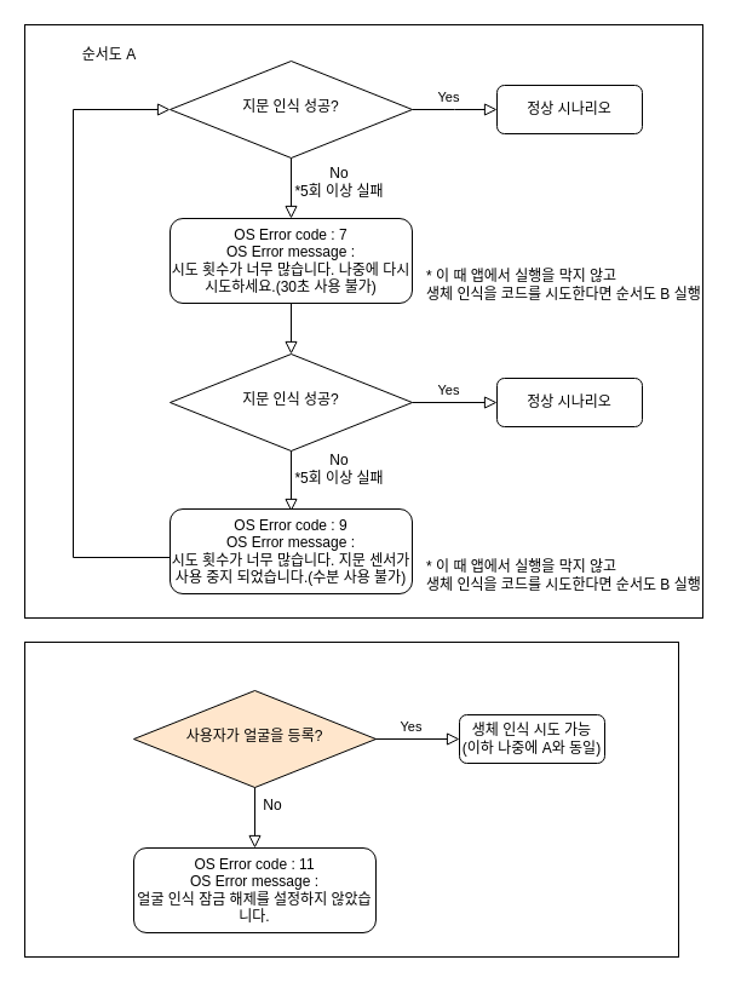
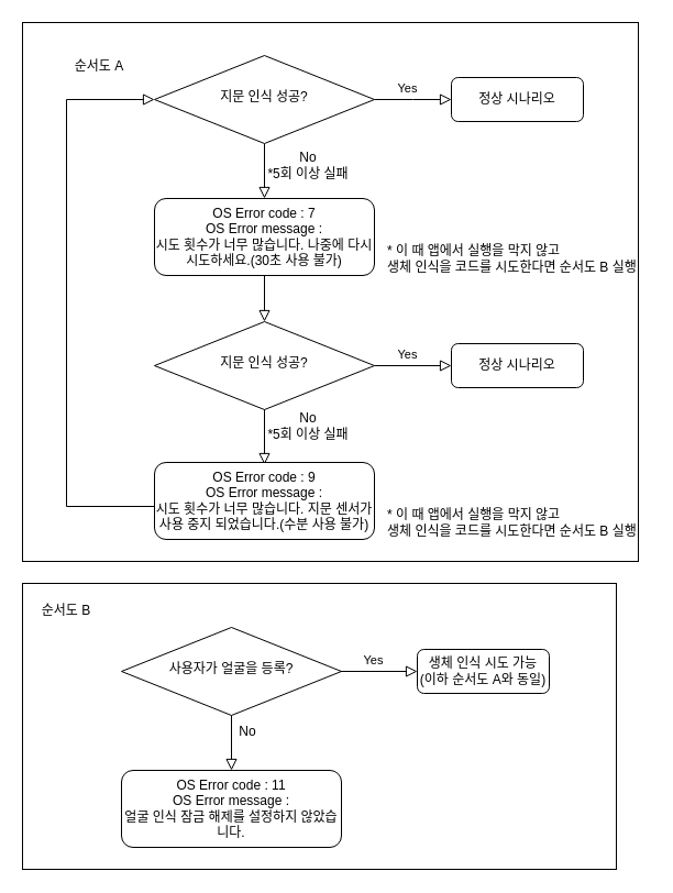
- <mxCell id="18" value="순서도 A" style="text;html=1;strokeColor=none;fillColor=none;align=center;verticalAlign=middle;whiteSpace=wrap;rounded=0;" vertex="1" parent="1"><mxGeometry x="60" y="30" width="60" height="30" as="geometry" /></mxCell>
+ <mxCell id="18" value="순서도 A" style="text;html=1;strokeColor=none;fillColor=none;align=center;verticalAlign=middle;whiteSpace=wrap;rounded=0;" vertex="1" parent="1"><mxGeometry x="60" y="45" width="60" height="30" as="geometry" /></mxCell>
+ <mxCell id="19" value="순서도 B" style="text;html=1;strokeColor=none;fillColor=none;align=center;verticalAlign=middle;whiteSpace=wrap;rounded=0;" vertex="1" parent="1"><mxGeometry x="30" y="540" width="60" height="30" as="geometry" /></mxCell>
- <mxCell id="17" value="사용자가 얼굴을 등록?" style="rhombus;whiteSpace=wrap;html=1;shadow=0;fontFamily=Helvetica;fontSize=12;align=center;strokeWidth=1;spacing=6;spacingTop=-4;fillColor=#ffe6cc;" vertex="1" parent="1"><mxGeometry x="110" y="570" width="200" height="80" as="geometry" /></mxCell>
+ <mxCell id="17" value="사용자가 얼굴을 등록?" style="rhombus;whiteSpace=wrap;html=1;shadow=0;fontFamily=Helvetica;fontSize=12;align=center;strokeWidth=1;spacing=6;spacingTop=-4;" vertex="1" parent="1"><mxGeometry x="110" y="570" width="200" height="80" as="geometry" /></mxCell>
- <mxCell id="24" value="생체 인식 시도 가능&lt;br&gt;(이하 나중에 A와 동일)" style="rounded=1;whiteSpace=wrap;html=1;fontSize=12;glass=0;strokeWidth=1;shadow=0;" vertex="1" parent="1"><mxGeometry x="379" y="590" width="120" height="40" as="geometry" /></mxCell>
+ <mxCell id="24" value="생체 인식 시도 가능&lt;br&gt;(이하 순서도 A와 동일)" style="rounded=1;whiteSpace=wrap;html=1;fontSize=12;glass=0;strokeWidth=1;shadow=0;" vertex="1" parent="1"><mxGeometry x="379" y="590" width="120" height="40" as="geometry" /></mxCell>
